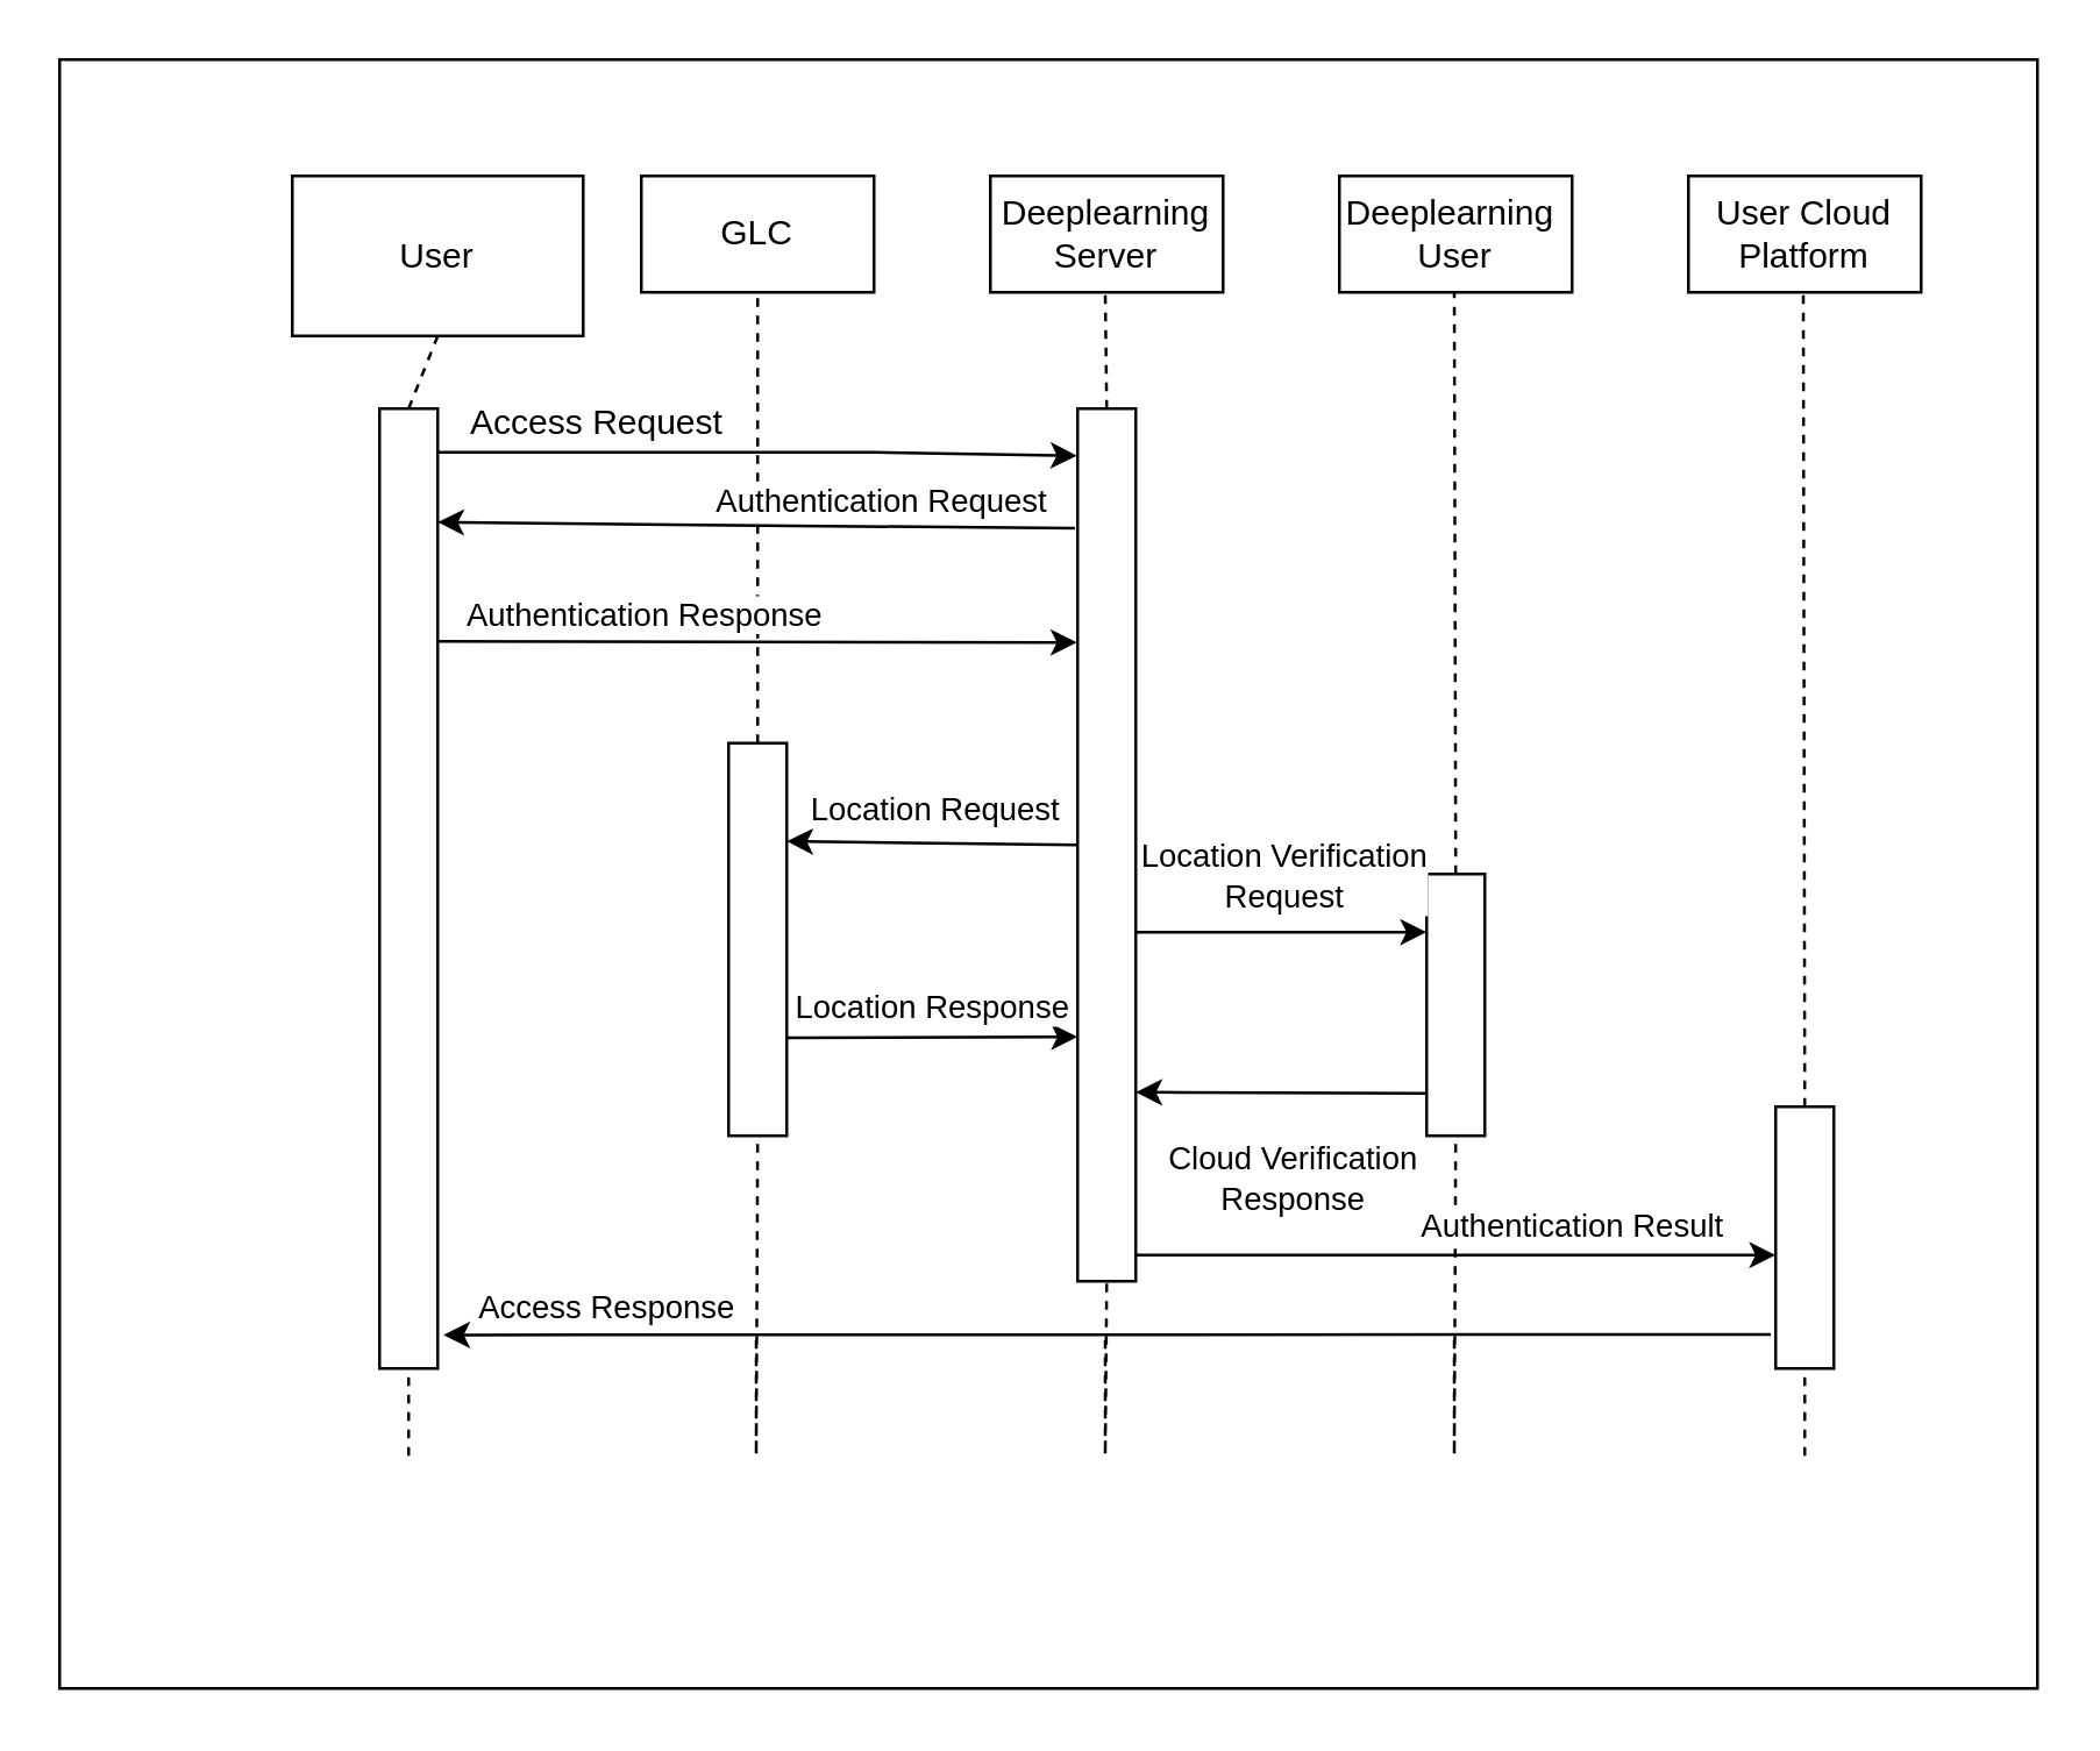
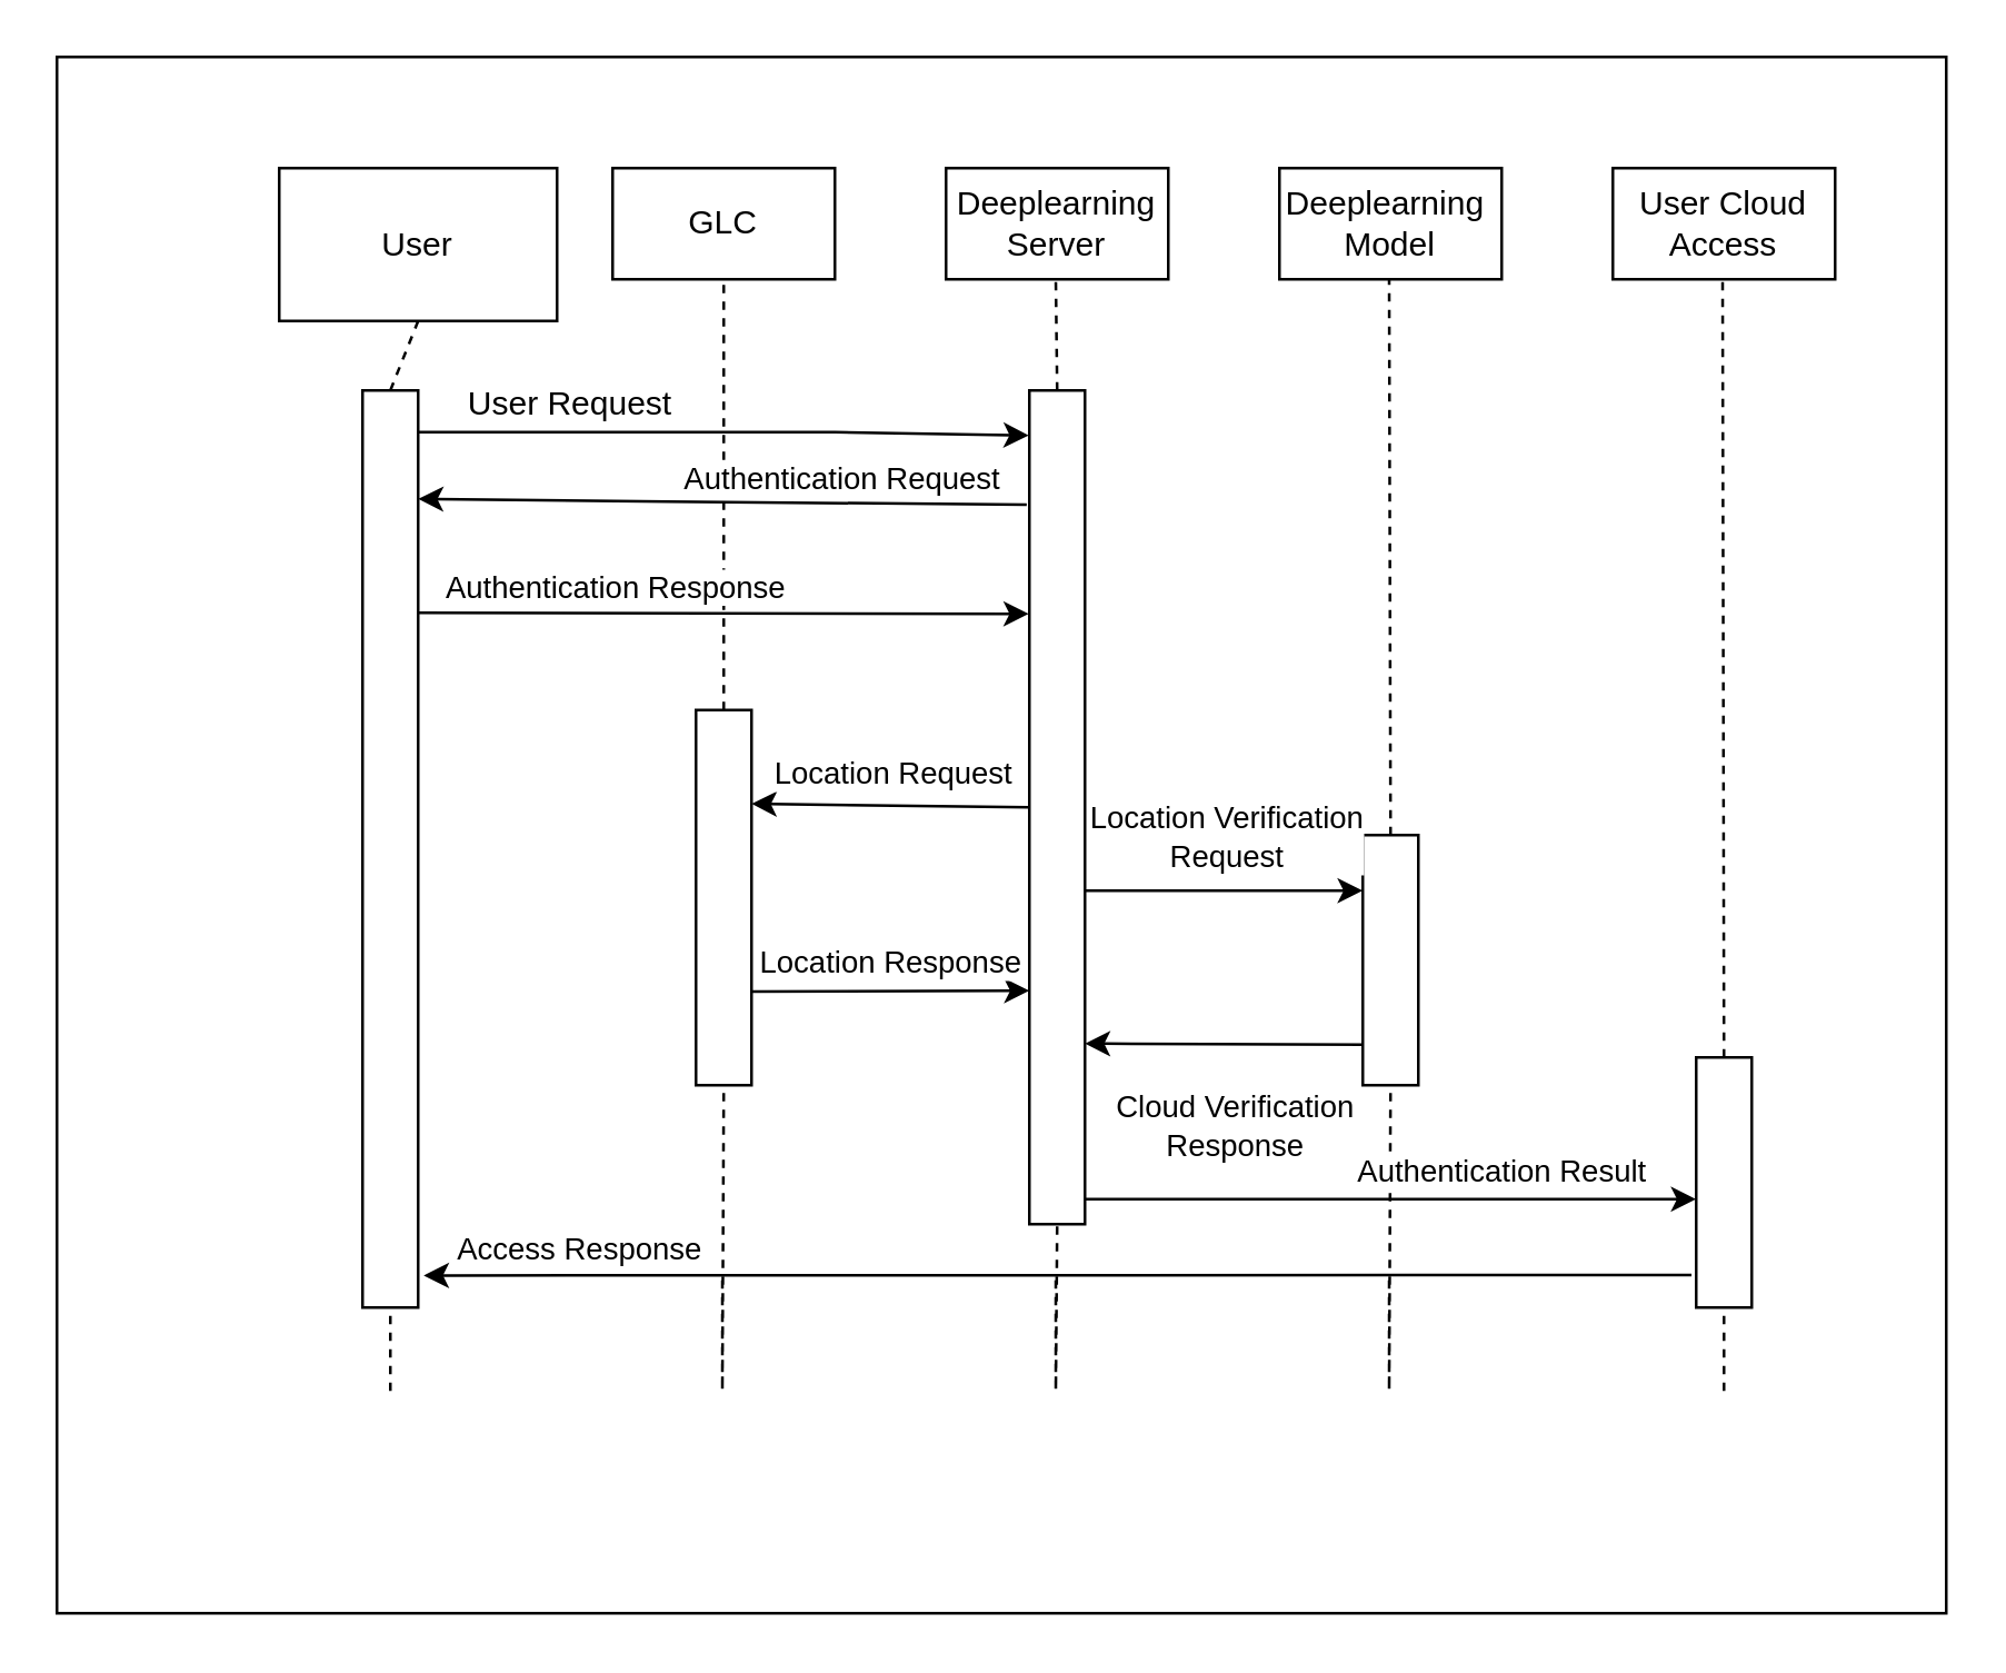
- <mxCell id="7" value="Deeplearning&amp;nbsp;&lt;br&gt;User" style="rounded=0;whiteSpace=wrap;html=1;fillColor=none;" vertex="1" parent="1"><mxGeometry x="460" y="60" width="80" height="40" as="geometry" /></mxCell>
+ <mxCell id="7" value="Deeplearning&amp;nbsp;&lt;br&gt;Model" style="rounded=0;whiteSpace=wrap;html=1;fillColor=none;" vertex="1" parent="1"><mxGeometry x="460" y="60" width="80" height="40" as="geometry" /></mxCell>
- <mxCell id="5" value="User Cloud Platform" style="rounded=0;whiteSpace=wrap;html=1;fillColor=none;" vertex="1" parent="1"><mxGeometry x="580" y="60" width="80" height="40" as="geometry" /></mxCell>
+ <mxCell id="5" value="User Cloud Access" style="rounded=0;whiteSpace=wrap;html=1;fillColor=none;" vertex="1" parent="1"><mxGeometry x="580" y="60" width="80" height="40" as="geometry" /></mxCell>
- <mxCell id="24" value="Access Request" style="text;html=1;strokeColor=none;fillColor=none;align=center;verticalAlign=middle;whiteSpace=wrap;rounded=0;" vertex="1" parent="1"><mxGeometry x="160" y="140" width="90" height="10" as="geometry" /></mxCell>
+ <mxCell id="24" value="User Request" style="text;html=1;strokeColor=none;fillColor=none;align=center;verticalAlign=middle;whiteSpace=wrap;rounded=0;" vertex="1" parent="1"><mxGeometry x="160" y="140" width="90" height="10" as="geometry" /></mxCell>
